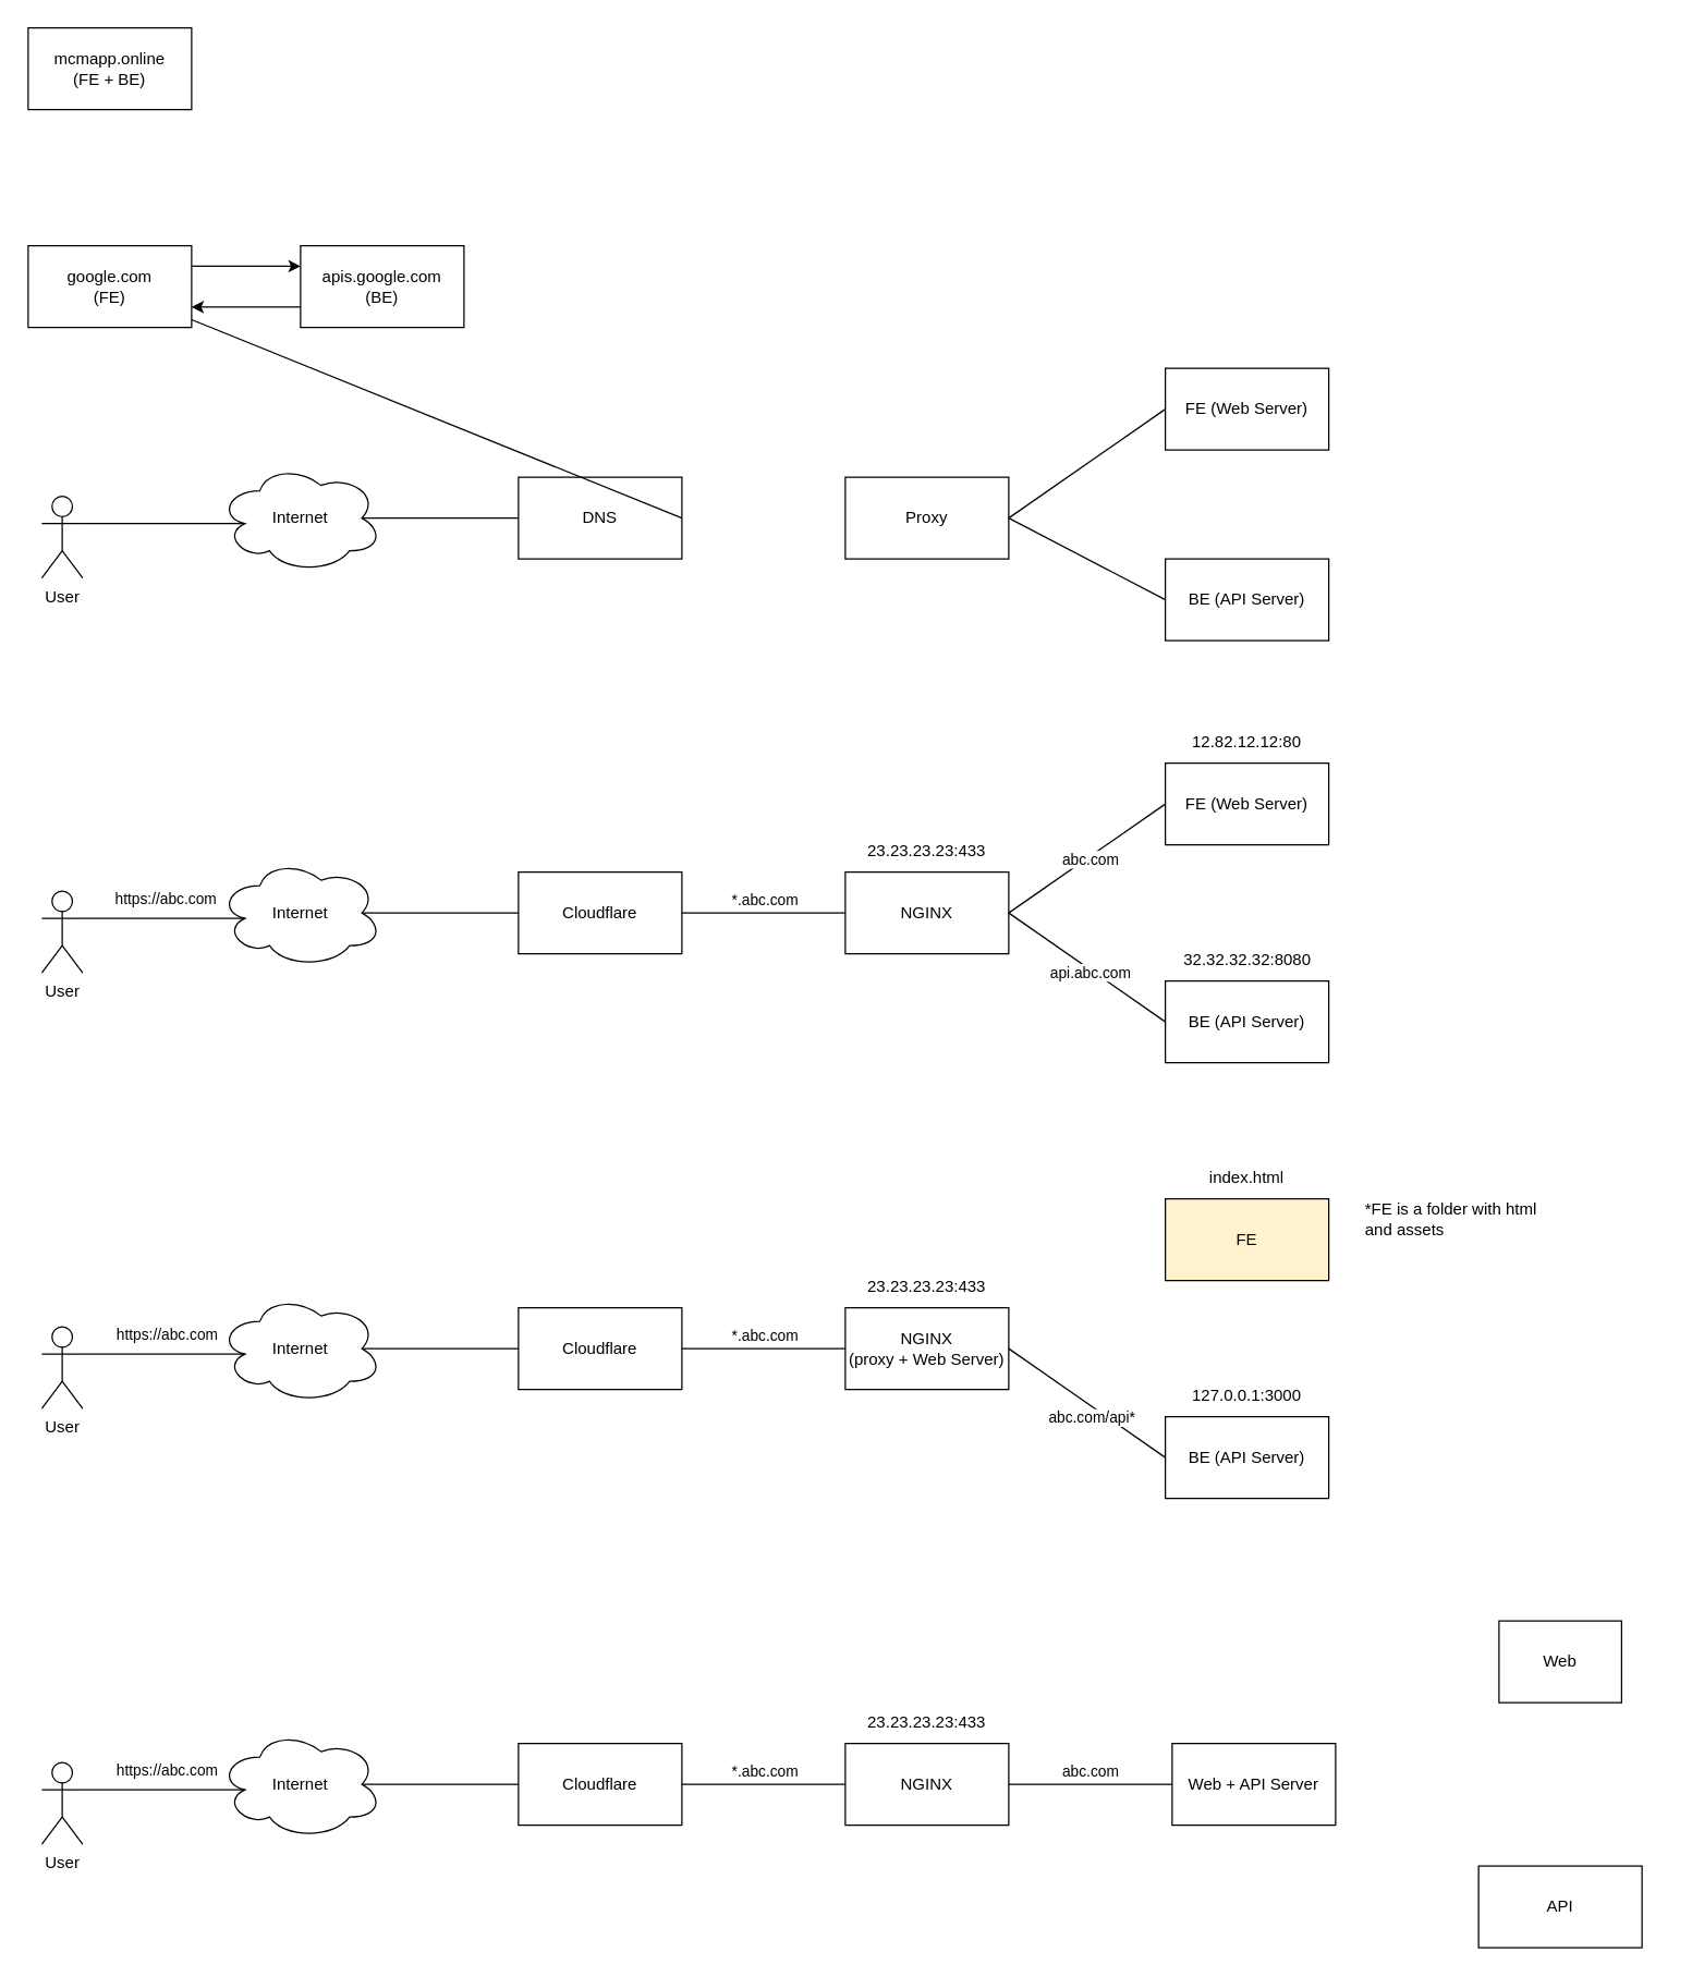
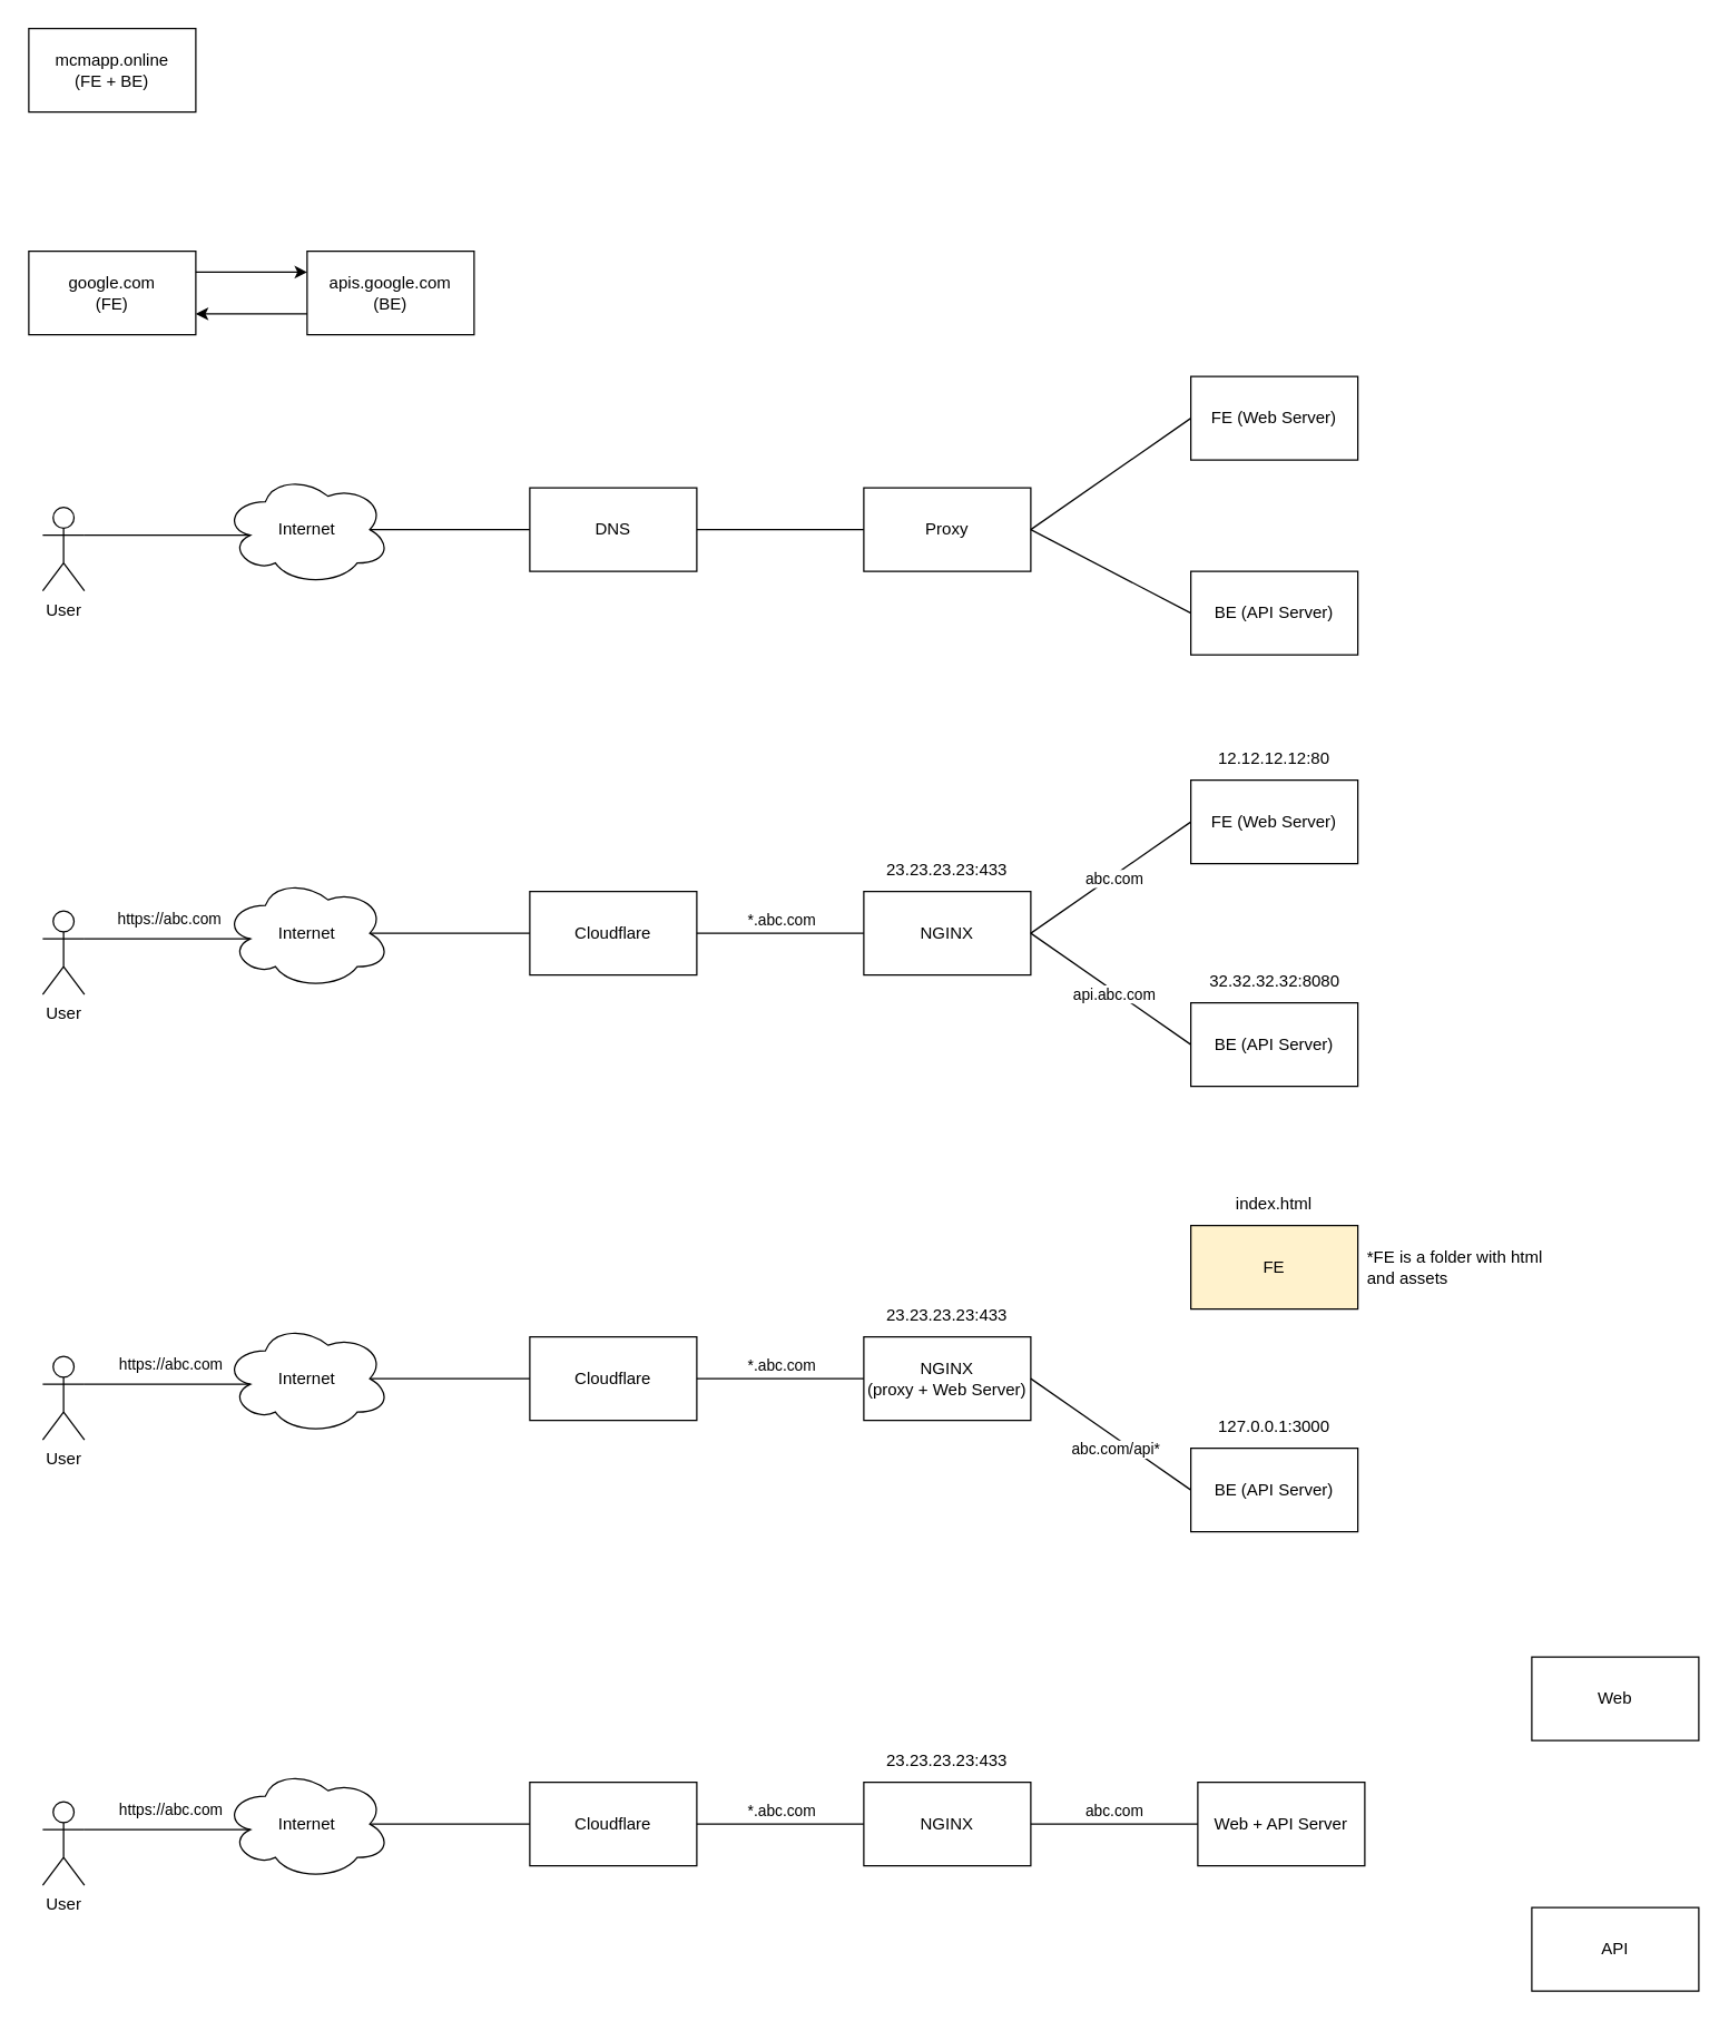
- <mxCell id="15" value="" style="endArrow=none;html=1;rounded=0;exitX=1;exitY=0.5;exitDx=0;exitDy=0;" edge="1" parent="1" source="9" target="4"><mxGeometry width="50" height="50" relative="1" as="geometry"><mxPoint x="275" y="420" as="sourcePoint" /><mxPoint x="430" y="390" as="targetPoint" /></mxGeometry></mxCell>
+ <mxCell id="15" value="" style="endArrow=none;html=1;rounded=0;exitX=1;exitY=0.5;exitDx=0;exitDy=0;entryX=0;entryY=0.5;entryDx=0;entryDy=0;" edge="1" parent="1" source="9" target="10"><mxGeometry width="50" height="50" relative="1" as="geometry"><mxPoint x="275" y="420" as="sourcePoint" /><mxPoint x="430" y="390" as="targetPoint" /></mxGeometry></mxCell>
- <mxCell id="47" value="12.82.12.12:80" style="text;html=1;strokeColor=none;fillColor=none;align=center;verticalAlign=middle;whiteSpace=wrap;rounded=0;" vertex="1" parent="1"><mxGeometry x="870" y="530" width="90" height="30" as="geometry" /></mxCell>
+ <mxCell id="47" value="12.12.12.12:80" style="text;html=1;strokeColor=none;fillColor=none;align=center;verticalAlign=middle;whiteSpace=wrap;rounded=0;" vertex="1" parent="1"><mxGeometry x="870" y="530" width="90" height="30" as="geometry" /></mxCell>
- <mxCell id="52" value="*FE is a folder with html and assets" style="text;html=1;strokeColor=none;fillColor=none;align=left;verticalAlign=middle;whiteSpace=wrap;rounded=0;" vertex="1" parent="1"><mxGeometry x="1000" y="880" width="140" height="30" as="geometry" /></mxCell>
+ <mxCell id="52" value="*FE is a folder with html and assets" style="text;html=1;strokeColor=none;fillColor=none;align=left;verticalAlign=middle;whiteSpace=wrap;rounded=0;" vertex="1" parent="1"><mxGeometry x="980" y="895" width="140" height="30" as="geometry" /></mxCell>
- <mxCell id="67" value="Web" style="rounded=0;whiteSpace=wrap;html=1;" vertex="1" parent="1"><mxGeometry x="1100" y="1190" width="90" height="60" as="geometry" /></mxCell>
+ <mxCell id="67" value="Web" style="rounded=0;whiteSpace=wrap;html=1;" vertex="1" parent="1"><mxGeometry x="1100" y="1190" width="120" height="60" as="geometry" /></mxCell>
- <mxCell id="66" value="API" style="rounded=0;whiteSpace=wrap;html=1;" vertex="1" parent="1"><mxGeometry x="1085" y="1370" width="120" height="60" as="geometry" /></mxCell>
+ <mxCell id="66" value="API" style="rounded=0;whiteSpace=wrap;html=1;" vertex="1" parent="1"><mxGeometry x="1100" y="1370" width="120" height="60" as="geometry" /></mxCell>
